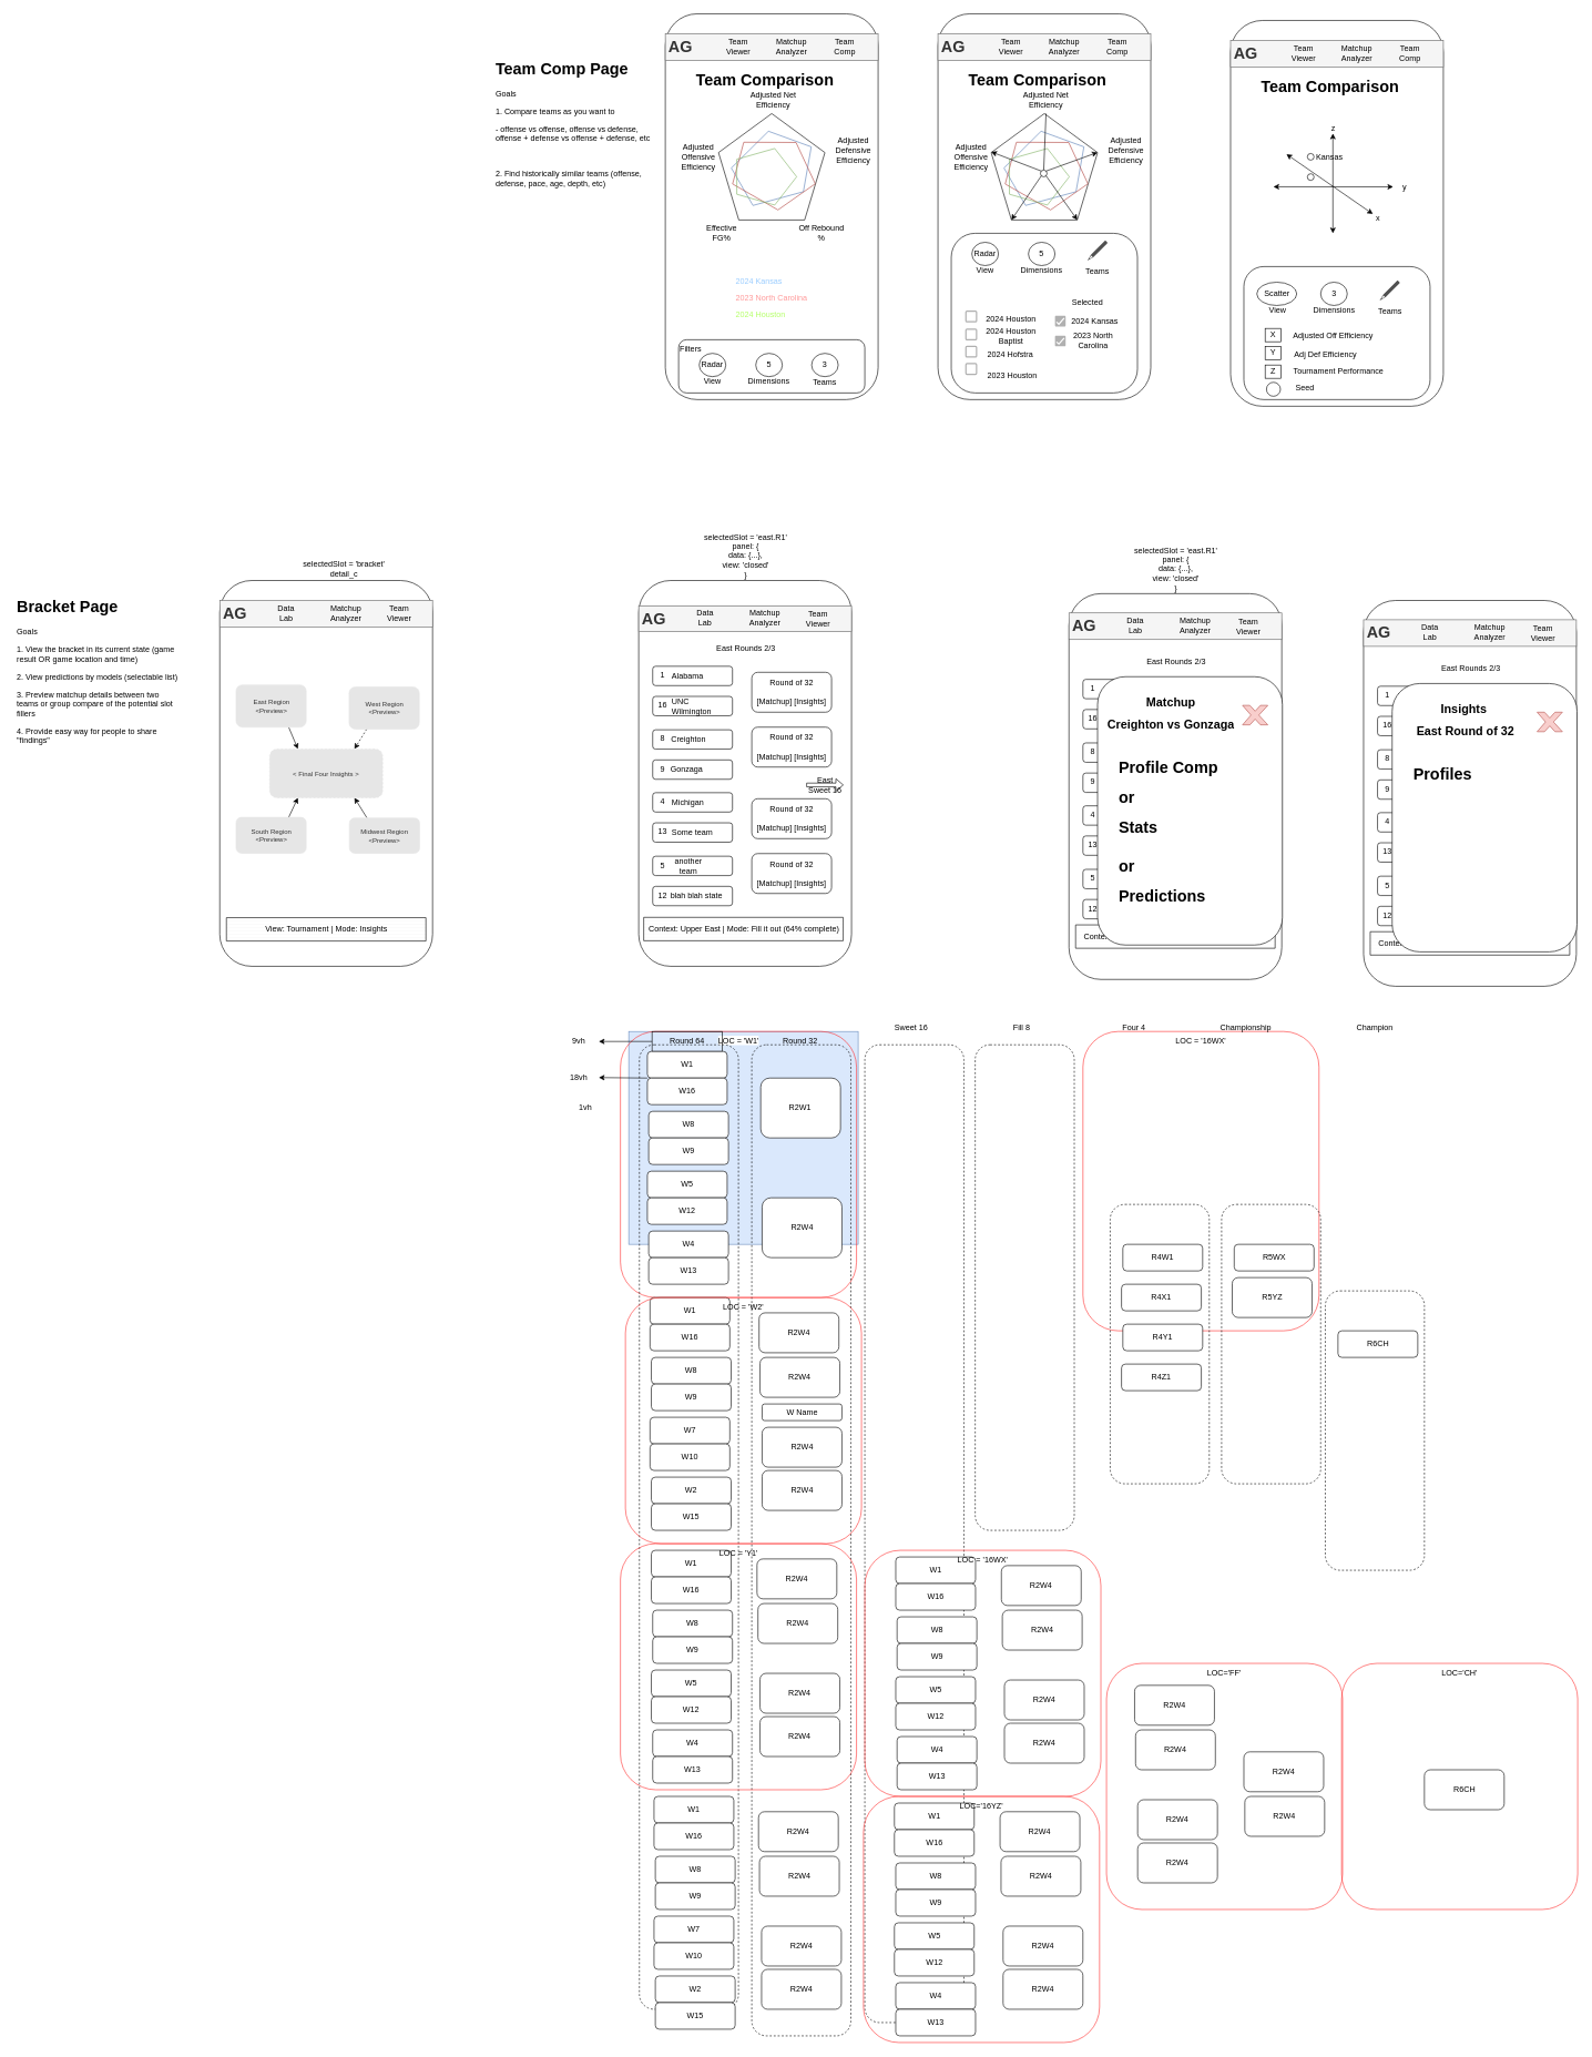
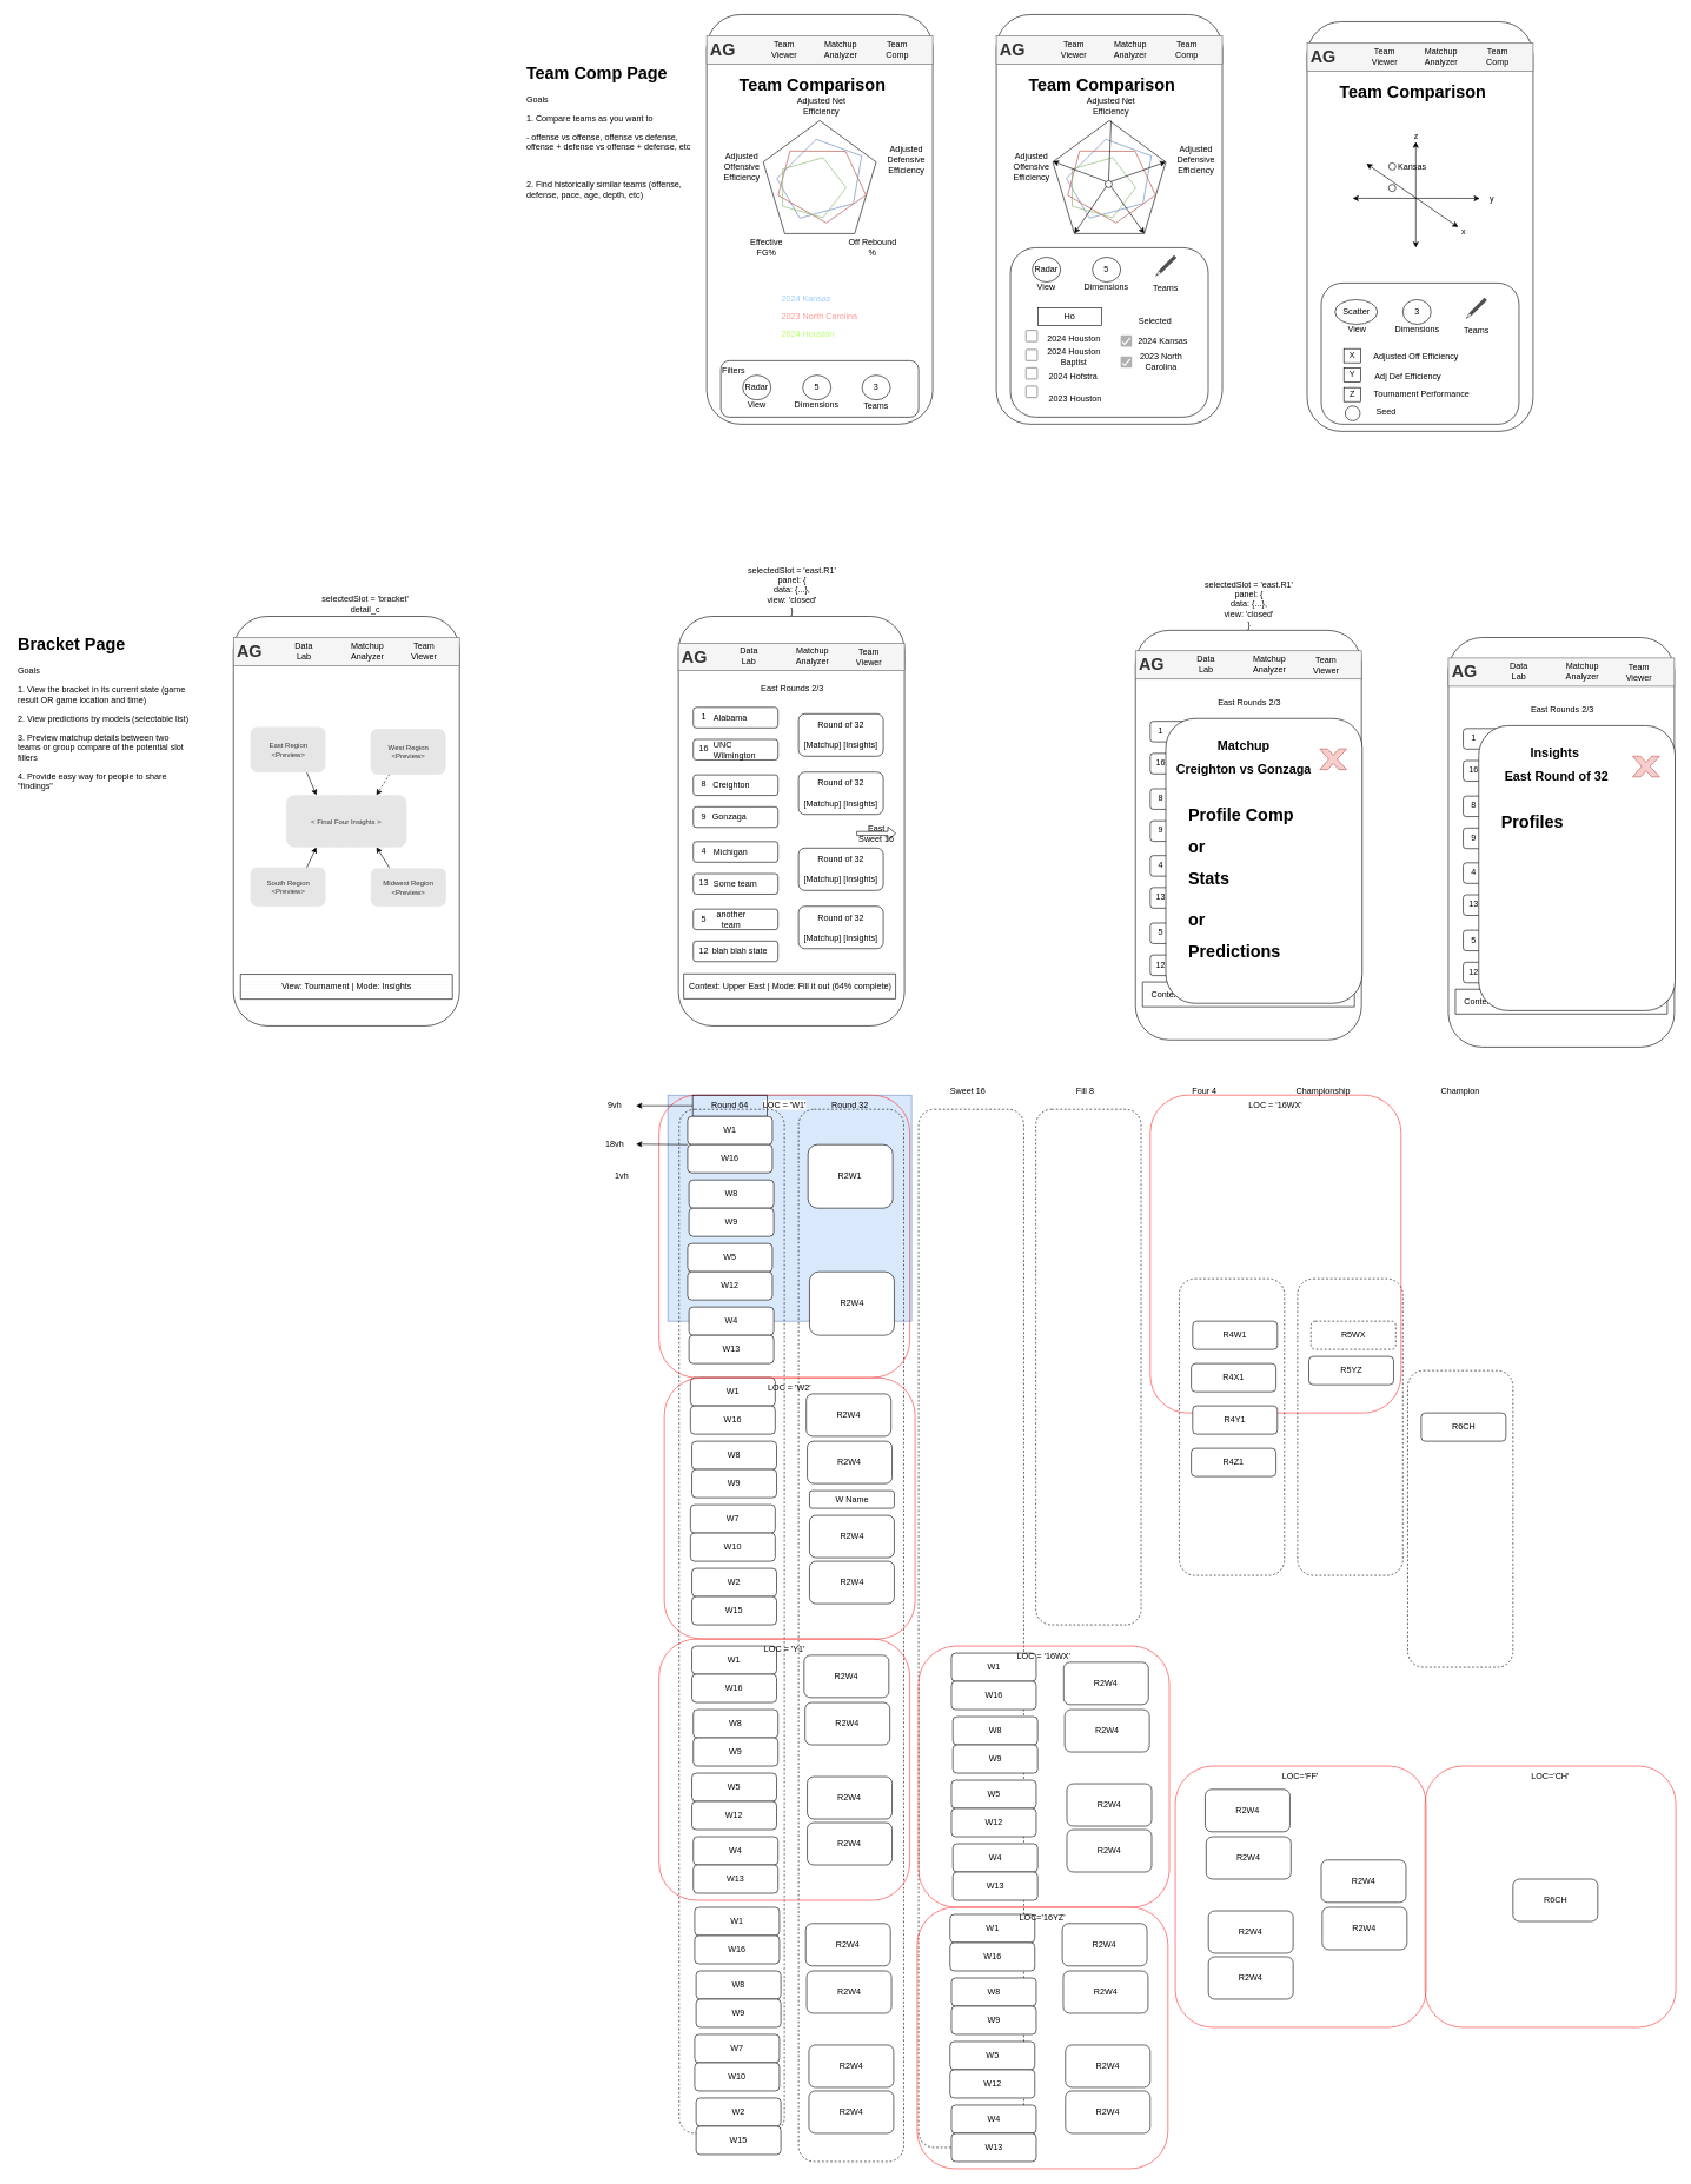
+ <mxCell id="75" value="Ho" style="text;html=1;strokeColor=default;fillColor=none;align=center;verticalAlign=middle;whiteSpace=wrap;rounded=0;fontColor=#000000;" parent="1" vertex="1"><mxGeometry x="1469" y="435" width="90" height="25" as="geometry" /></mxCell>
- <mxCell id="257" value="R5WX" style="rounded=1;whiteSpace=wrap;html=1;" parent="1" vertex="1"><mxGeometry x="1855.5" y="1870" width="120" height="40" as="geometry" /></mxCell>
+ <mxCell id="257" value="R5WX" style="rounded=1;whiteSpace=wrap;html=1;dashed=1;" parent="1" vertex="1"><mxGeometry x="1855.5" y="1870" width="120" height="40" as="geometry" /></mxCell>
- <mxCell id="258" value="R5YZ" style="rounded=1;whiteSpace=wrap;html=1;" parent="1" vertex="1"><mxGeometry x="1852.5" y="1920" width="120" height="60" as="geometry" /></mxCell>
+ <mxCell id="258" value="R5YZ" style="rounded=1;whiteSpace=wrap;html=1;" parent="1" vertex="1"><mxGeometry x="1852.5" y="1920" width="120" height="40" as="geometry" /></mxCell>
